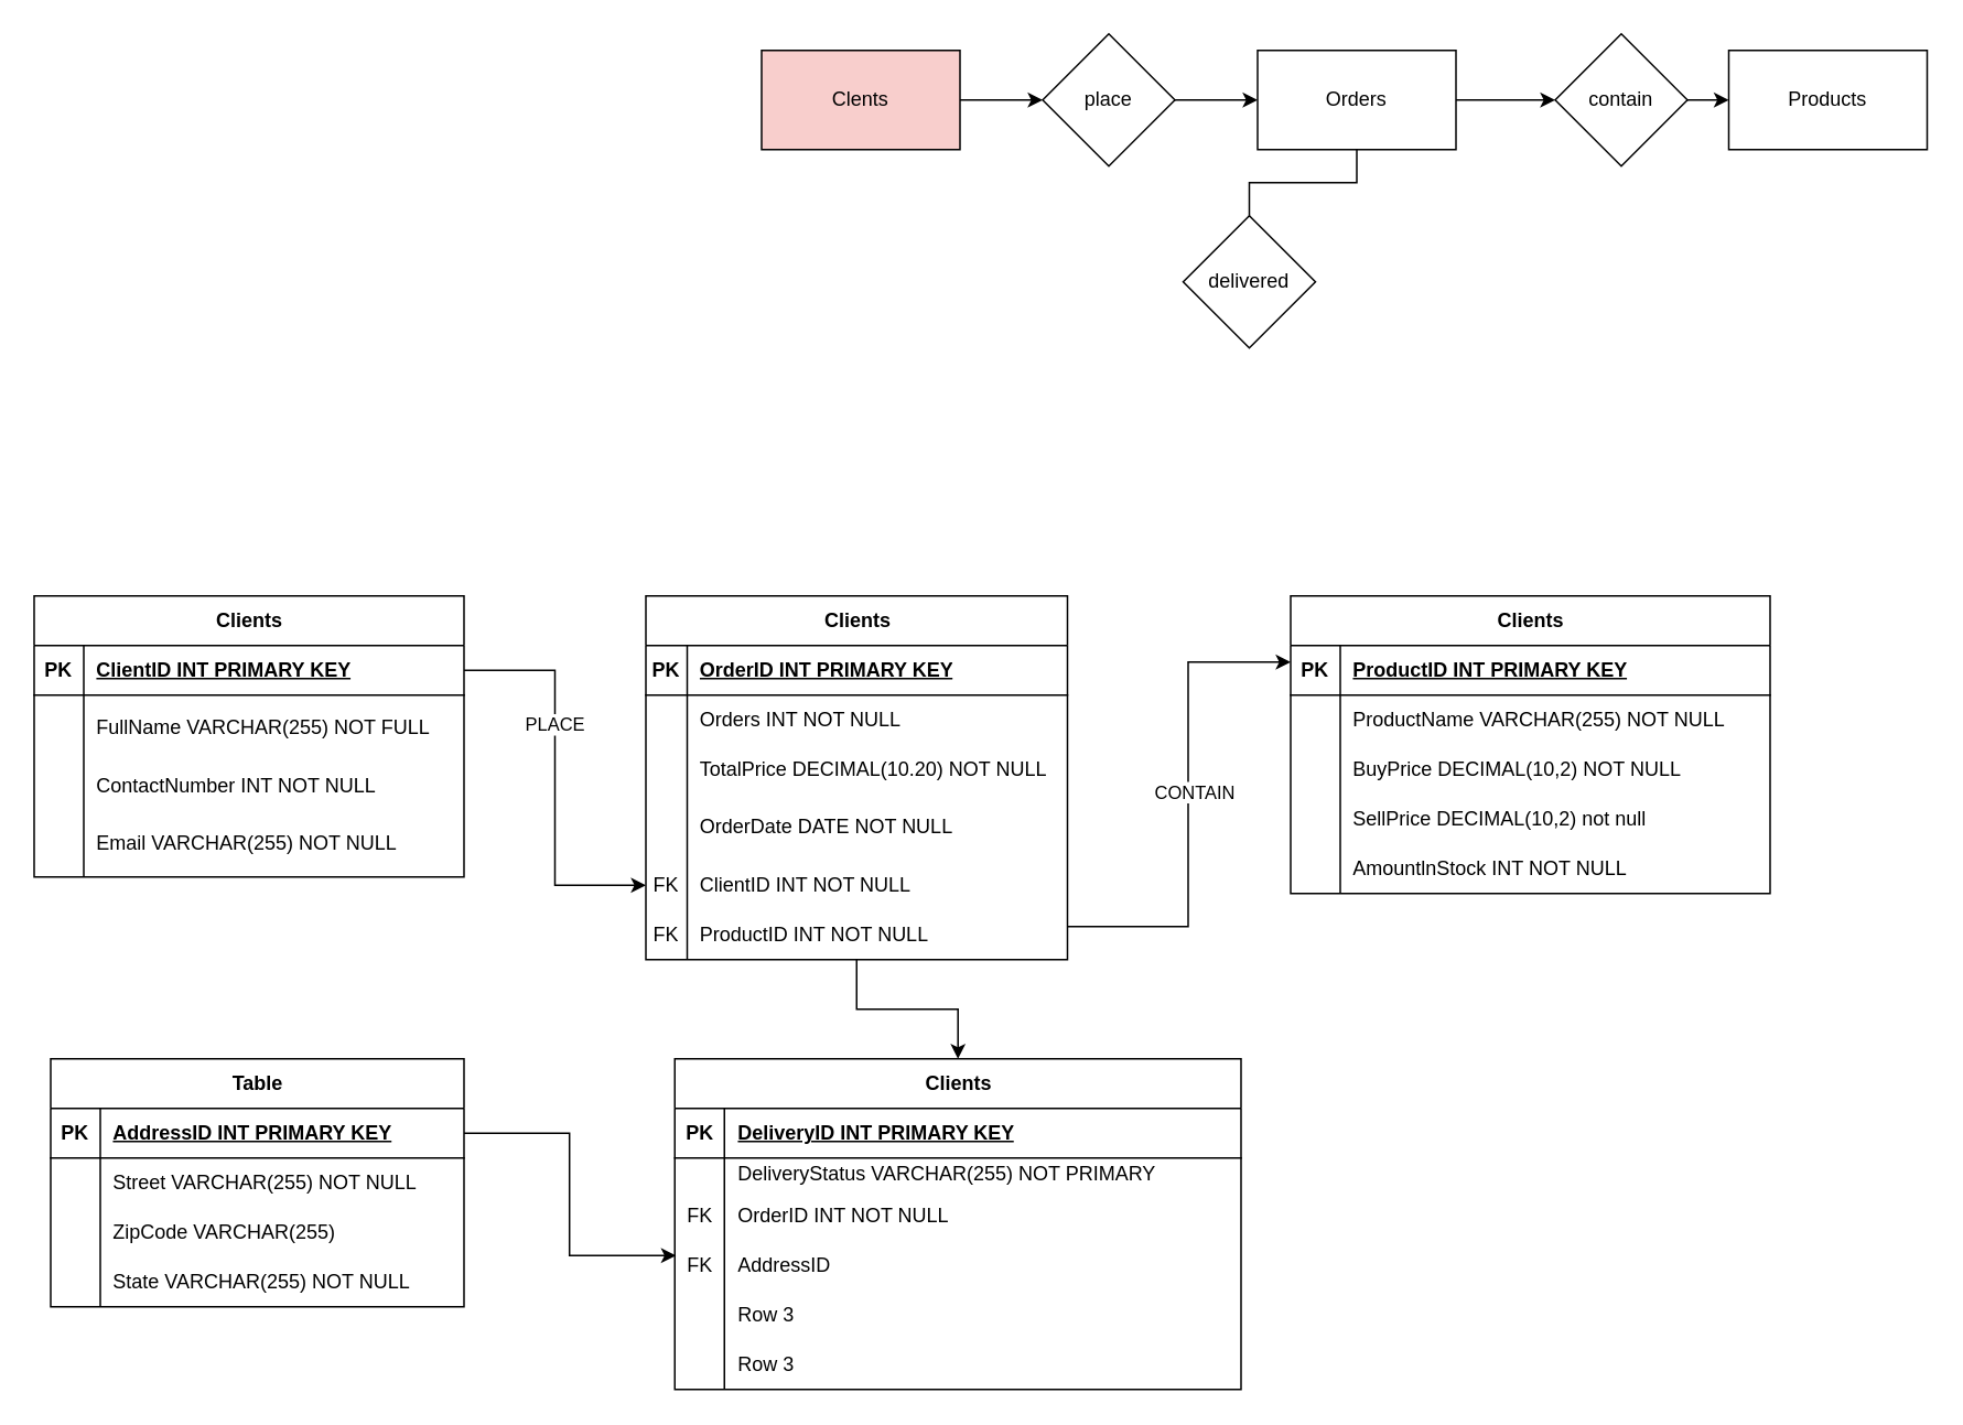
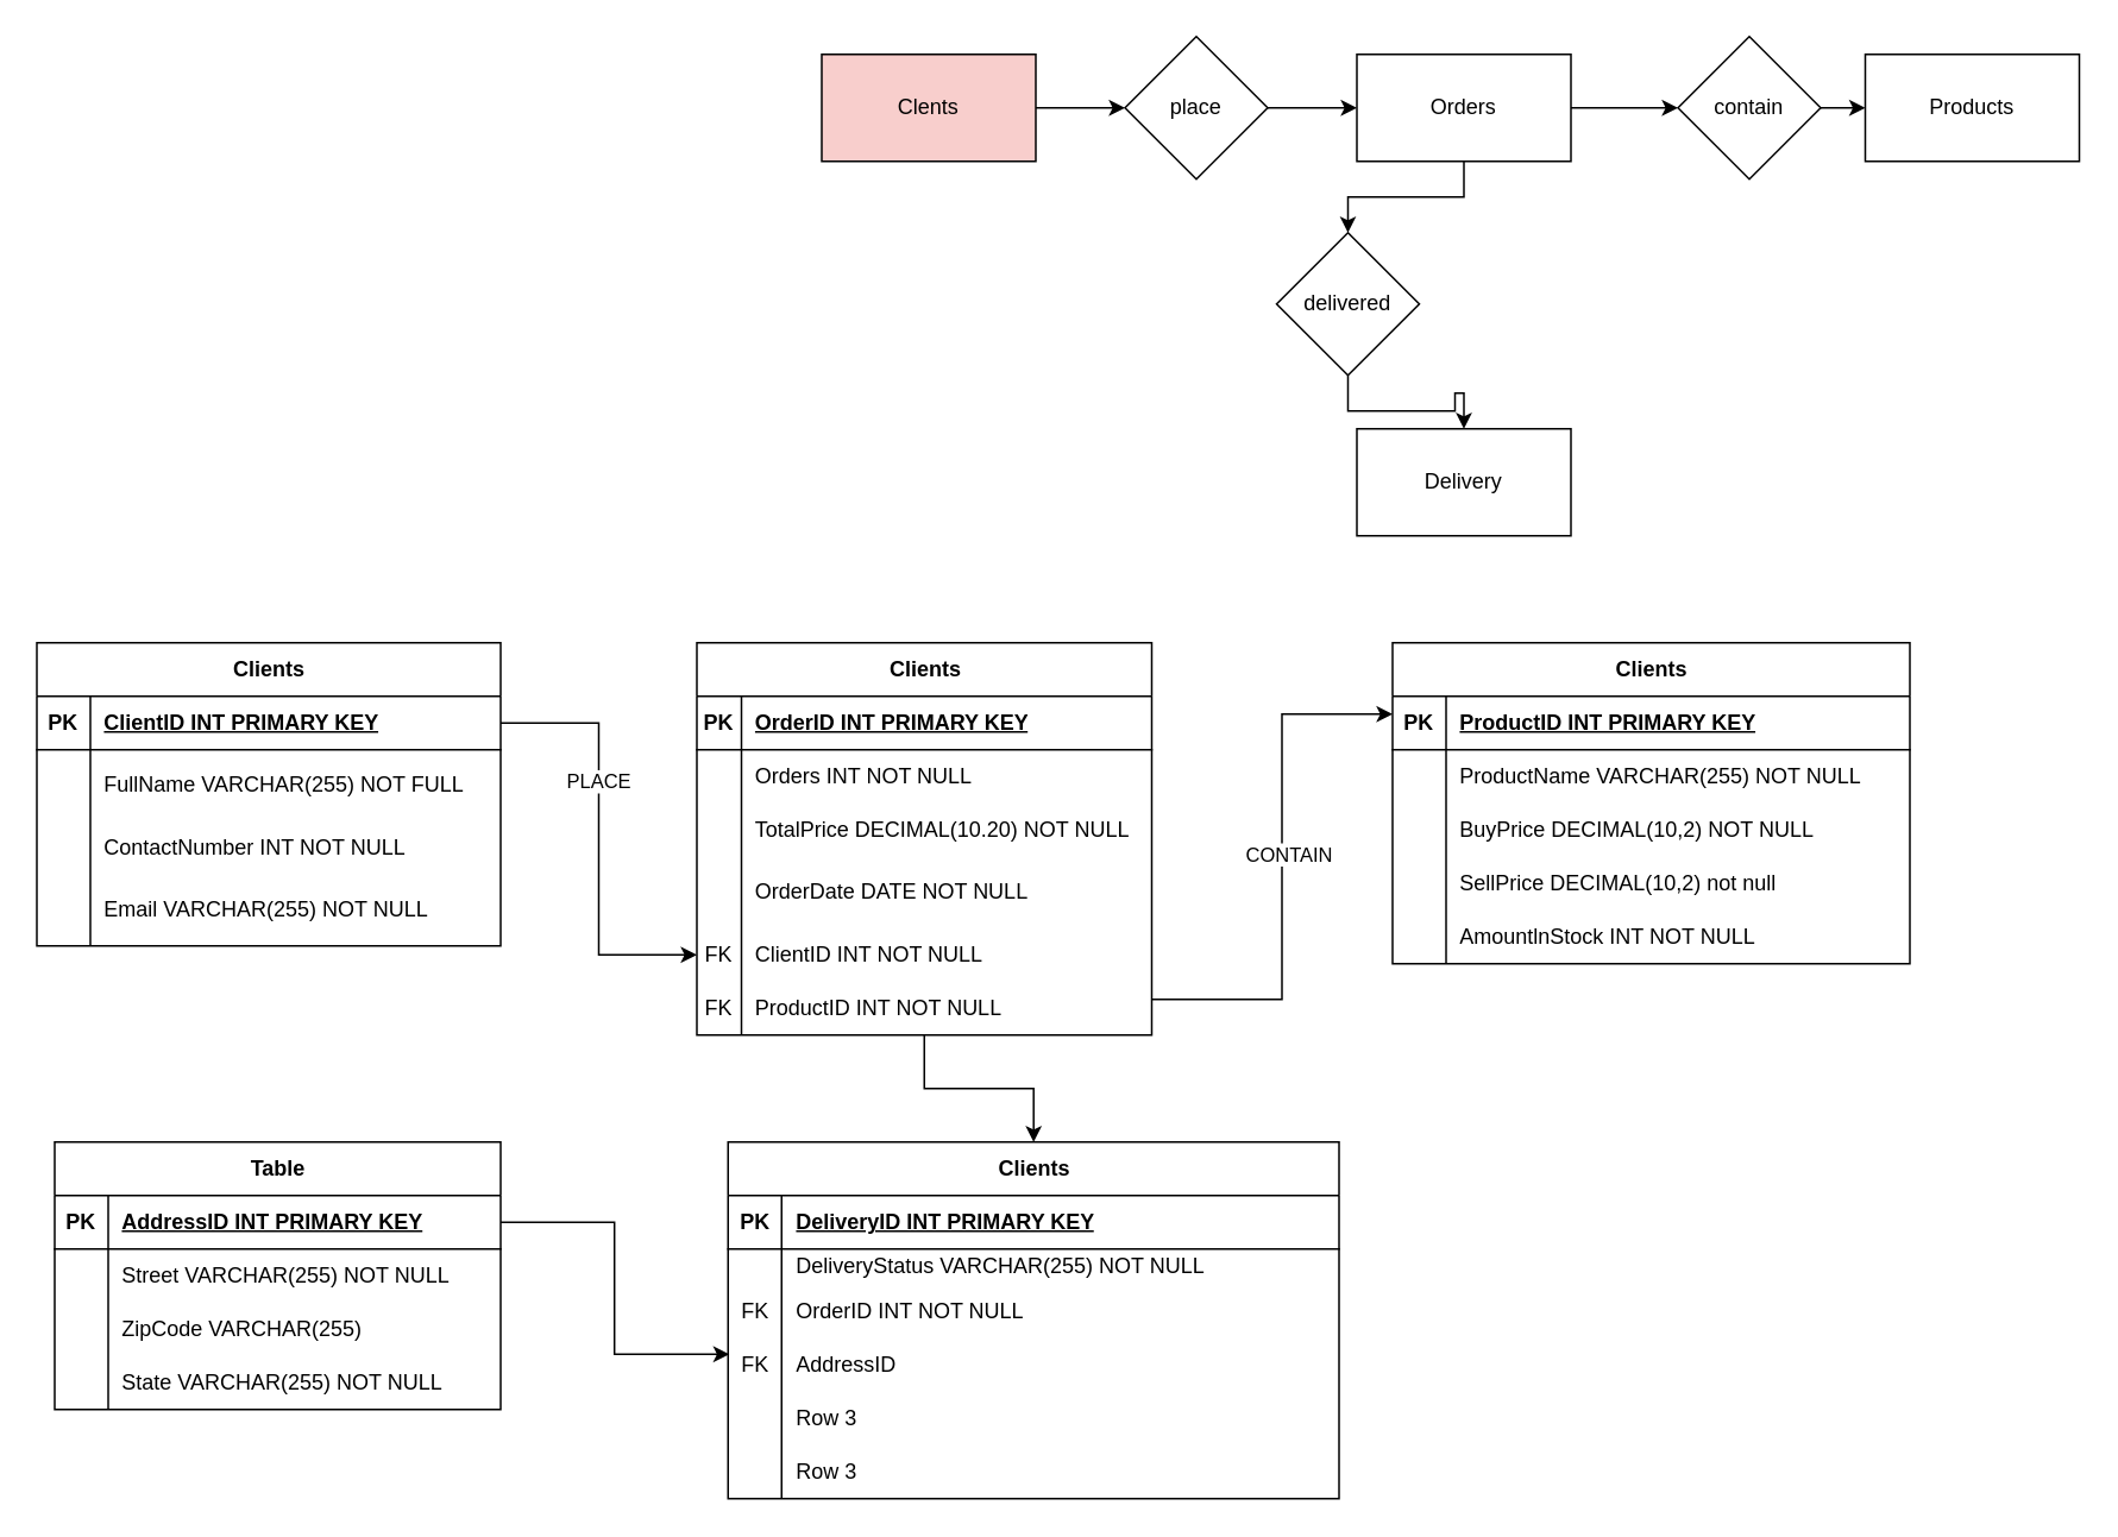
- <mxCell id="6" value="" style="edgeStyle=orthogonalEdgeStyle;rounded=0;orthogonalLoop=1;jettySize=auto;html=1;endArrow=none;" parent="1" source="8" target="10" edge="1"><mxGeometry relative="1" as="geometry" /></mxCell>
+ <mxCell id="6" value="" style="edgeStyle=orthogonalEdgeStyle;rounded=0;orthogonalLoop=1;jettySize=auto;html=1;" parent="1" source="8" target="10" edge="1"><mxGeometry relative="1" as="geometry" /></mxCell>
+ <mxCell id="9" value="" style="edgeStyle=orthogonalEdgeStyle;rounded=0;orthogonalLoop=1;jettySize=auto;html=1;" parent="1" source="10" target="11" edge="1"><mxGeometry relative="1" as="geometry" /></mxCell>
+ <mxCell id="11" value="Delivery" style="whiteSpace=wrap;html=1;rounded=0;" parent="1" vertex="1"><mxGeometry x="760" y="240" width="120" height="60" as="geometry" /></mxCell>
- <mxCell id="72" value="DeliveryStatus VARCHAR(255) NOT PRIMARY" style="shape=partialRectangle;connectable=0;fillColor=none;top=0;left=0;bottom=0;right=0;align=left;spacingLeft=6;overflow=hidden;whiteSpace=wrap;html=1;" parent="70" vertex="1"><mxGeometry x="30" width="312.5" height="20" as="geometry"><mxRectangle width="312.5" height="20" as="alternateBounds" /></mxGeometry></mxCell>
+ <mxCell id="72" value="DeliveryStatus VARCHAR(255) NOT NULL" style="shape=partialRectangle;connectable=0;fillColor=none;top=0;left=0;bottom=0;right=0;align=left;spacingLeft=6;overflow=hidden;whiteSpace=wrap;html=1;" parent="70" vertex="1"><mxGeometry x="30" width="312.5" height="20" as="geometry"><mxRectangle width="312.5" height="20" as="alternateBounds" /></mxGeometry></mxCell>
